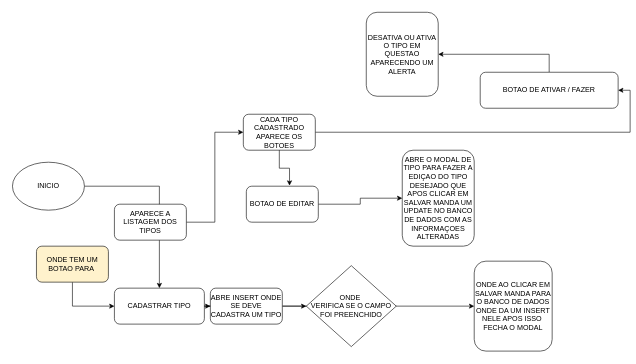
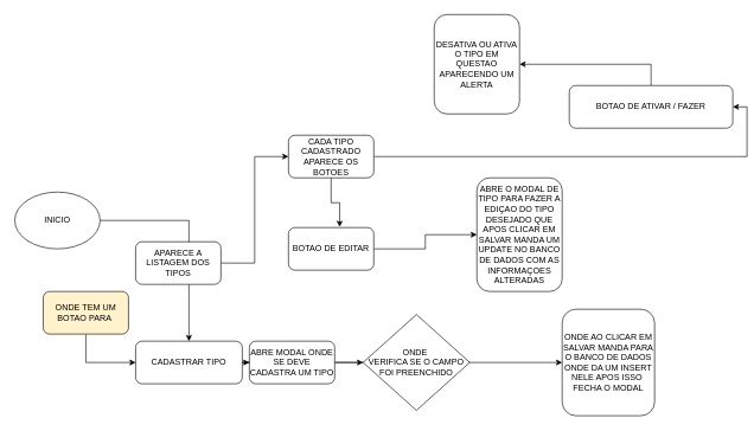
- <mxCell id="16" value="BOTAO DE EDITAR" style="rounded=1;whiteSpace=wrap;html=1;" vertex="1" parent="1"><mxGeometry x="410" y="310" width="120" height="60" as="geometry" /></mxCell>
+ <mxCell id="16" value="BOTAO DE EDITAR" style="rounded=1;whiteSpace=wrap;html=1;" vertex="1" parent="1"><mxGeometry x="405" y="320" width="120" height="60" as="geometry" /></mxCell>
- <mxCell id="10" value="ABRE INSERT ONDE SE DEVE CADASTRA UM TIPO" style="rounded=1;whiteSpace=wrap;html=1;" vertex="1" parent="1"><mxGeometry x="350" y="480" width="120" height="60" as="geometry" /></mxCell>
+ <mxCell id="10" value="ABRE MODAL ONDE SE DEVE CADASTRA UM TIPO" style="rounded=1;whiteSpace=wrap;html=1;" vertex="1" parent="1"><mxGeometry x="350" y="480" width="120" height="60" as="geometry" /></mxCell>
